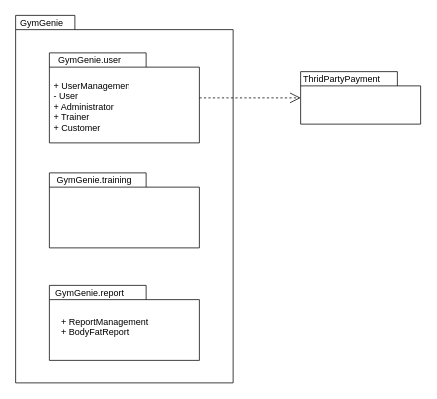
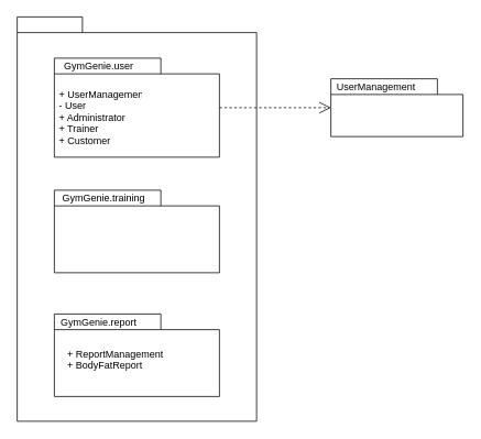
- <mxCell id="3" value="GymGenie" style="text;html=1;strokeColor=none;fillColor=none;align=center;verticalAlign=middle;whiteSpace=wrap;rounded=0;" vertex="1" parent="1"><mxGeometry x="30" y="20" width="50" height="20" as="geometry" /></mxCell>
- <mxCell id="13" value="ThridPartyPayment" style="text;html=1;strokeColor=none;fillColor=none;align=center;verticalAlign=middle;whiteSpace=wrap;rounded=0;" vertex="1" parent="1"><mxGeometry x="400" y="95" width="110" height="20" as="geometry" /></mxCell>
+ <mxCell id="13" value="UserManagement" style="text;html=1;strokeColor=none;fillColor=none;align=center;verticalAlign=middle;whiteSpace=wrap;rounded=0;" vertex="1" parent="1"><mxGeometry x="400" y="95" width="110" height="20" as="geometry" /></mxCell>
